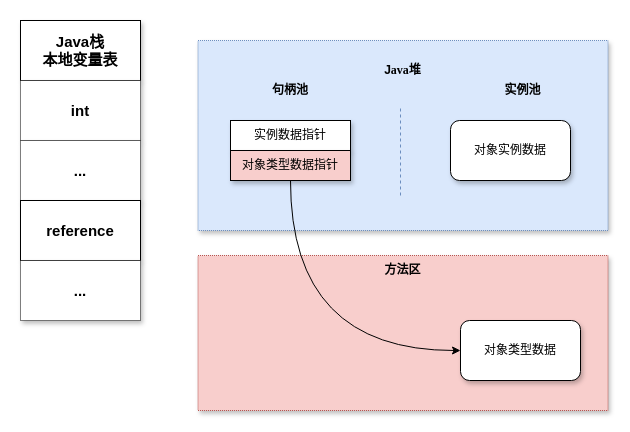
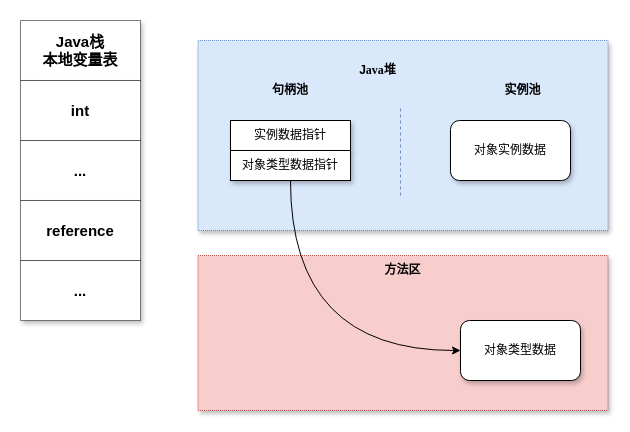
- <mxCell id="4" value="Java栈&lt;br style=&quot;font-size: 15px;&quot;&gt;本地变量表" style="rounded=0;whiteSpace=wrap;html=1;shadow=1;dashed=0;dashPattern=1 1;fontSize=15;fontStyle=1;" vertex="1" parent="1"><mxGeometry x="20" y="20" width="120" height="60" as="geometry" /></mxCell>
+ <mxCell id="4" value="Java栈&lt;br style=&quot;font-size: 15px;&quot;&gt;本地变量表" style="rounded=0;whiteSpace=wrap;html=1;shadow=1;dashed=1;dashPattern=1 1;fontSize=15;fontStyle=1" vertex="1" parent="1"><mxGeometry x="20" y="20" width="120" height="60" as="geometry" /></mxCell>
- <mxCell id="15" value="&lt;b&gt;J&lt;font face=&quot;Comic Sans MS&quot;&gt;ava&lt;/font&gt;堆&lt;/b&gt;" style="text;html=1;strokeColor=none;fillColor=none;align=center;verticalAlign=middle;whiteSpace=wrap;rounded=1;shadow=1;" vertex="1" parent="1"><mxGeometry x="370" y="60" width="65" height="20" as="geometry" /></mxCell>
+ <mxCell id="15" value="&lt;b&gt;J&lt;font face=&quot;Comic Sans MS&quot;&gt;ava&lt;/font&gt;堆&lt;/b&gt;" style="text;html=1;strokeColor=none;fillColor=none;align=center;verticalAlign=middle;whiteSpace=wrap;rounded=1;shadow=1;" vertex="1" parent="1"><mxGeometry x="345" y="60" width="65" height="20" as="geometry" /></mxCell>
- <mxCell id="12" value="对象类型数据指针" style="rounded=0;whiteSpace=wrap;html=1;shadow=1;fillColor=#f8cecc;" vertex="1" parent="1"><mxGeometry x="230" y="150" width="120" height="30" as="geometry" /></mxCell>
+ <mxCell id="12" value="对象类型数据指针" style="rounded=0;whiteSpace=wrap;html=1;shadow=1;" vertex="1" parent="1"><mxGeometry x="230" y="150" width="120" height="30" as="geometry" /></mxCell>
- <mxCell id="7" value="reference" style="rounded=0;whiteSpace=wrap;html=1;shadow=1;dashed=0;dashPattern=1 1;fontSize=15;fontStyle=1;" vertex="1" parent="1"><mxGeometry x="20" y="200" width="120" height="60" as="geometry" /></mxCell>
+ <mxCell id="7" value="reference" style="rounded=0;whiteSpace=wrap;html=1;shadow=1;dashed=1;dashPattern=1 1;fontSize=15;fontStyle=1" vertex="1" parent="1"><mxGeometry x="20" y="200" width="120" height="60" as="geometry" /></mxCell>
